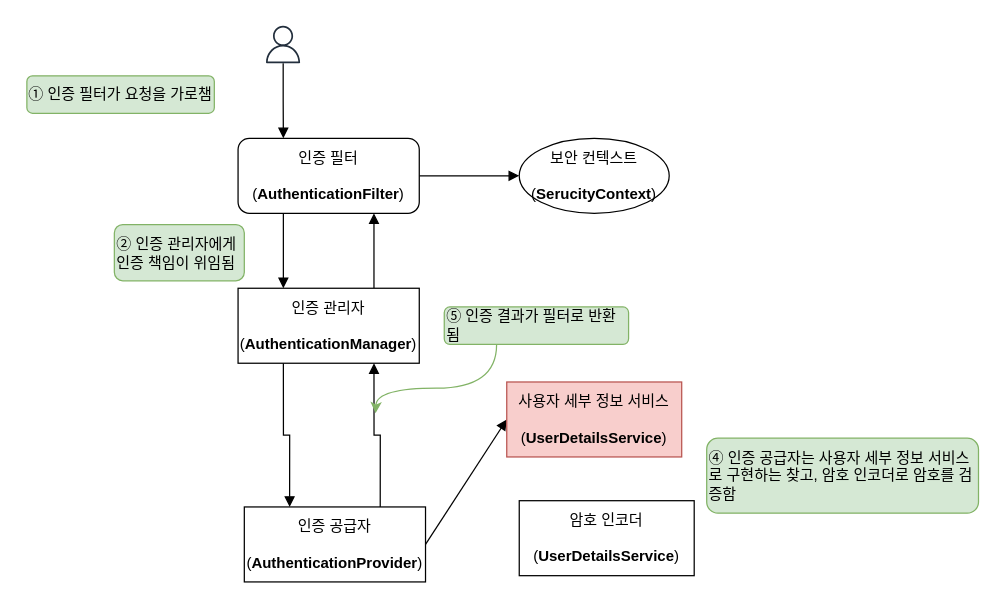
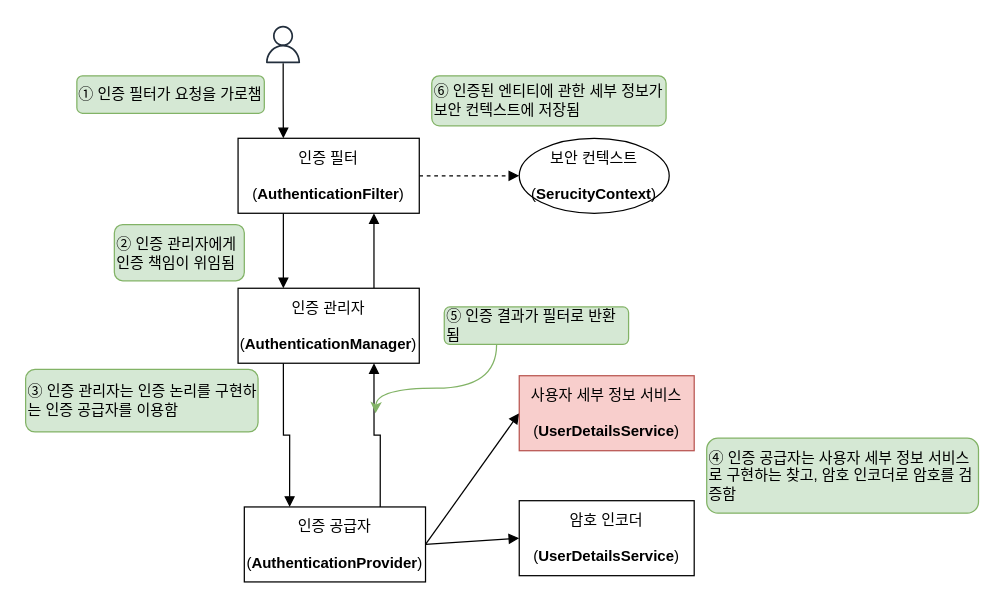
- <mxCell id="17" value="① 인증 필터가 요청을 가로챔" style="text;html=1;strokeColor=#82b366;fillColor=#d5e8d4;align=center;verticalAlign=middle;whiteSpace=wrap;rounded=1;" parent="1" vertex="1"><mxGeometry x="21" y="60" width="150" height="30" as="geometry" /></mxCell>
+ <mxCell id="17" value="① 인증 필터가 요청을 가로챔" style="text;html=1;strokeColor=#82b366;fillColor=#d5e8d4;align=center;verticalAlign=middle;whiteSpace=wrap;rounded=1;" parent="1" vertex="1"><mxGeometry x="61" y="60" width="150" height="30" as="geometry" /></mxCell>
+ <mxCell id="23" value="⑥ 인증된 엔티티에 관한 세부 정보가 보안 컨텍스트에 저장됨" style="text;html=1;strokeColor=#82b366;fillColor=#d5e8d4;align=left;verticalAlign=middle;whiteSpace=wrap;rounded=1;" parent="1" vertex="1"><mxGeometry x="345" y="60" width="187.5" height="40" as="geometry" /></mxCell>
- <mxCell id="6" value="인증 필터&lt;br&gt;&lt;br&gt;(&lt;b&gt;AuthenticationFilter&lt;/b&gt;)" style="whiteSpace=wrap;html=1;rounded=1;" parent="1" vertex="1"><mxGeometry x="190" y="110" width="145" height="60" as="geometry" /></mxCell>
+ <mxCell id="6" value="인증 필터&lt;br&gt;&lt;br&gt;(&lt;b&gt;AuthenticationFilter&lt;/b&gt;)" style="rounded=0;whiteSpace=wrap;html=1;" parent="1" vertex="1"><mxGeometry x="190" y="110" width="145" height="60" as="geometry" /></mxCell>
- <mxCell id="5" style="edgeStyle=orthogonalEdgeStyle;rounded=0;orthogonalLoop=1;jettySize=auto;html=1;exitX=1;exitY=0.5;exitDx=0;exitDy=0;entryX=0;entryY=0.5;entryDx=0;entryDy=0;endArrow=block;endFill=1;" parent="1" source="6" target="14" edge="1"><mxGeometry relative="1" as="geometry" /></mxCell>
+ <mxCell id="5" style="edgeStyle=orthogonalEdgeStyle;rounded=0;orthogonalLoop=1;jettySize=auto;html=1;exitX=1;exitY=0.5;exitDx=0;exitDy=0;entryX=0;entryY=0.5;entryDx=0;entryDy=0;endArrow=block;endFill=1;dashed=1;" parent="1" source="6" target="14" edge="1"><mxGeometry relative="1" as="geometry" /></mxCell>
+ <mxCell id="19" value="③ 인증 관리자는 인증 논리를 구현하는 인증 공급자를 이용함" style="text;html=1;strokeColor=#82b366;fillColor=#d5e8d4;align=left;verticalAlign=middle;whiteSpace=wrap;rounded=1;" parent="1" vertex="1"><mxGeometry x="20" y="295" width="186" height="50" as="geometry" /></mxCell>
- <mxCell id="15" value="사용자 세부 정보 서비스&lt;br&gt;&lt;br&gt;(&lt;b&gt;UserDetailsService&lt;/b&gt;)" style="rounded=0;whiteSpace=wrap;html=1;fillColor=#f8cecc;strokeColor=#b85450;" parent="1" vertex="1"><mxGeometry x="405" y="305" width="140" height="60" as="geometry" /></mxCell>
+ <mxCell id="15" value="사용자 세부 정보 서비스&lt;br&gt;&lt;br&gt;(&lt;b&gt;UserDetailsService&lt;/b&gt;)" style="rounded=0;whiteSpace=wrap;html=1;fillColor=#f8cecc;strokeColor=#b85450;" parent="1" vertex="1"><mxGeometry x="415" y="300" width="140" height="60" as="geometry" /></mxCell>
+ <mxCell id="12" style="rounded=0;orthogonalLoop=1;jettySize=auto;html=1;entryX=0;entryY=0.5;entryDx=0;entryDy=0;exitX=1;exitY=0.5;exitDx=0;exitDy=0;endArrow=block;endFill=1;" parent="1" source="13" target="16" edge="1"><mxGeometry relative="1" as="geometry" /></mxCell>
